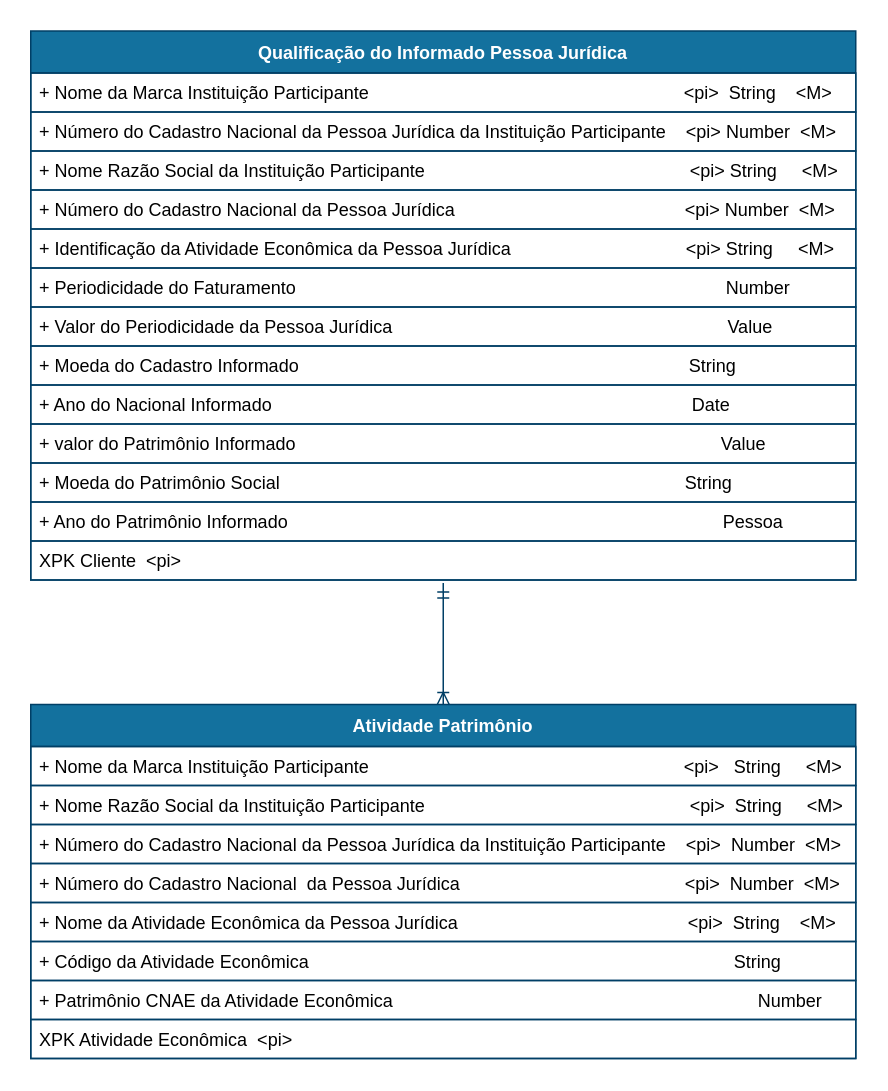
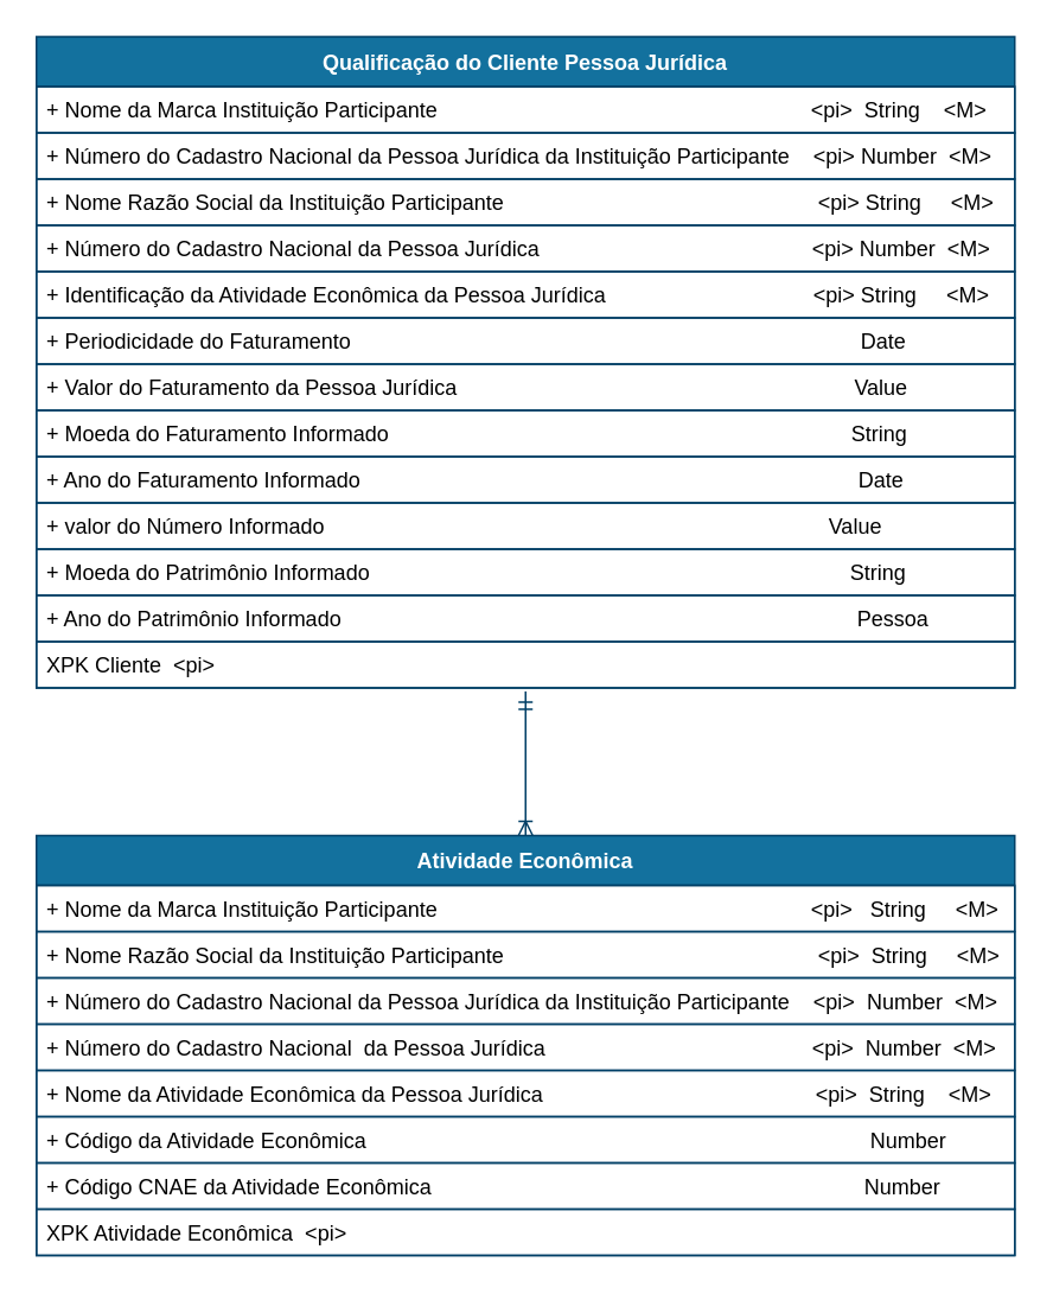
- <mxCell id="2" value="Qualificação do Informado Pessoa Jurídica" style="swimlane;fontStyle=1;childLayout=stackLayout;horizontal=1;startSize=28;horizontalStack=0;resizeParent=1;resizeParentMax=0;resizeLast=0;collapsible=1;marginBottom=0;rounded=0;shadow=0;comic=0;sketch=0;align=center;html=0;autosize=1;fillColor=#13719E;strokeColor=#003F66;fontColor=#FFFFFF;" parent="1" vertex="1"><mxGeometry x="20" y="20" width="550" height="366" as="geometry" /></mxCell>
+ <mxCell id="2" value="Qualificação do Cliente Pessoa Jurídica" style="swimlane;fontStyle=1;childLayout=stackLayout;horizontal=1;startSize=28;horizontalStack=0;resizeParent=1;resizeParentMax=0;resizeLast=0;collapsible=1;marginBottom=0;rounded=0;shadow=0;comic=0;sketch=0;align=center;html=0;autosize=1;fillColor=#13719E;strokeColor=#003F66;fontColor=#FFFFFF;" parent="1" vertex="1"><mxGeometry x="20" y="20" width="550" height="366" as="geometry" /></mxCell>
- <mxCell id="8" value="+ Periodicidade do Faturamento                                                                                      Number" style="text;fillColor=none;align=left;verticalAlign=top;spacingLeft=4;spacingRight=4;overflow=hidden;rotatable=0;points=[[0,0.5],[1,0.5]];portConstraint=eastwest;strokeColor=#003F66;" parent="2" vertex="1"><mxGeometry y="158" width="550" height="26" as="geometry" /></mxCell>
+ <mxCell id="8" value="+ Periodicidade do Faturamento                                                                                      Date" style="text;fillColor=none;align=left;verticalAlign=top;spacingLeft=4;spacingRight=4;overflow=hidden;rotatable=0;points=[[0,0.5],[1,0.5]];portConstraint=eastwest;strokeColor=#003F66;" parent="2" vertex="1"><mxGeometry y="158" width="550" height="26" as="geometry" /></mxCell>
- <mxCell id="9" value="+ Valor do Periodicidade da Pessoa Jurídica                                                                   Value" style="text;fillColor=none;align=left;verticalAlign=top;spacingLeft=4;spacingRight=4;overflow=hidden;rotatable=0;points=[[0,0.5],[1,0.5]];portConstraint=eastwest;strokeColor=#003F66;" parent="2" vertex="1"><mxGeometry y="184" width="550" height="26" as="geometry" /></mxCell>
+ <mxCell id="9" value="+ Valor do Faturamento da Pessoa Jurídica                                                                   Value" style="text;fillColor=none;align=left;verticalAlign=top;spacingLeft=4;spacingRight=4;overflow=hidden;rotatable=0;points=[[0,0.5],[1,0.5]];portConstraint=eastwest;strokeColor=#003F66;" parent="2" vertex="1"><mxGeometry y="184" width="550" height="26" as="geometry" /></mxCell>
- <mxCell id="10" value="+ Moeda do Cadastro Informado                                                                              String" style="text;fillColor=none;align=left;verticalAlign=top;spacingLeft=4;spacingRight=4;overflow=hidden;rotatable=0;points=[[0,0.5],[1,0.5]];portConstraint=eastwest;strokeColor=#003F66;" parent="2" vertex="1"><mxGeometry y="210" width="550" height="26" as="geometry" /></mxCell>
+ <mxCell id="10" value="+ Moeda do Faturamento Informado                                                                              String" style="text;fillColor=none;align=left;verticalAlign=top;spacingLeft=4;spacingRight=4;overflow=hidden;rotatable=0;points=[[0,0.5],[1,0.5]];portConstraint=eastwest;strokeColor=#003F66;" parent="2" vertex="1"><mxGeometry y="210" width="550" height="26" as="geometry" /></mxCell>
- <mxCell id="11" value="+ Ano do Nacional Informado                                                                                    Date" style="text;fillColor=none;align=left;verticalAlign=top;spacingLeft=4;spacingRight=4;overflow=hidden;rotatable=0;points=[[0,0.5],[1,0.5]];portConstraint=eastwest;strokeColor=#003F66;" parent="2" vertex="1"><mxGeometry y="236" width="550" height="26" as="geometry" /></mxCell>
+ <mxCell id="11" value="+ Ano do Faturamento Informado                                                                                    Date" style="text;fillColor=none;align=left;verticalAlign=top;spacingLeft=4;spacingRight=4;overflow=hidden;rotatable=0;points=[[0,0.5],[1,0.5]];portConstraint=eastwest;strokeColor=#003F66;" parent="2" vertex="1"><mxGeometry y="236" width="550" height="26" as="geometry" /></mxCell>
- <mxCell id="12" value="+ valor do Patrimônio Informado                                                                                     Value " style="text;fillColor=none;align=left;verticalAlign=top;spacingLeft=4;spacingRight=4;overflow=hidden;rotatable=0;points=[[0,0.5],[1,0.5]];portConstraint=eastwest;strokeColor=#003F66;" parent="2" vertex="1"><mxGeometry y="262" width="550" height="26" as="geometry" /></mxCell>
+ <mxCell id="12" value="+ valor do Número Informado                                                                                     Value " style="text;fillColor=none;align=left;verticalAlign=top;spacingLeft=4;spacingRight=4;overflow=hidden;rotatable=0;points=[[0,0.5],[1,0.5]];portConstraint=eastwest;strokeColor=#003F66;" parent="2" vertex="1"><mxGeometry y="262" width="550" height="26" as="geometry" /></mxCell>
- <mxCell id="13" value="+ Moeda do Patrimônio Social                                                                                 String" style="text;fillColor=none;align=left;verticalAlign=top;spacingLeft=4;spacingRight=4;overflow=hidden;rotatable=0;points=[[0,0.5],[1,0.5]];portConstraint=eastwest;strokeColor=#003F66;" parent="2" vertex="1"><mxGeometry y="288" width="550" height="26" as="geometry" /></mxCell>
+ <mxCell id="13" value="+ Moeda do Patrimônio Informado                                                                                 String" style="text;fillColor=none;align=left;verticalAlign=top;spacingLeft=4;spacingRight=4;overflow=hidden;rotatable=0;points=[[0,0.5],[1,0.5]];portConstraint=eastwest;strokeColor=#003F66;" parent="2" vertex="1"><mxGeometry y="288" width="550" height="26" as="geometry" /></mxCell>
- <mxCell id="16" value="Atividade Patrimônio" style="swimlane;fontStyle=1;childLayout=stackLayout;horizontal=1;startSize=28;horizontalStack=0;resizeParent=1;resizeParentMax=0;resizeLast=0;collapsible=1;marginBottom=0;rounded=0;shadow=0;comic=0;sketch=0;align=center;html=0;autosize=1;fillColor=#13719E;strokeColor=#003F66;fontColor=#FFFFFF;" parent="1" vertex="1"><mxGeometry x="20" y="469" width="550" height="236" as="geometry" /></mxCell>
+ <mxCell id="16" value="Atividade Econômica" style="swimlane;fontStyle=1;childLayout=stackLayout;horizontal=1;startSize=28;horizontalStack=0;resizeParent=1;resizeParentMax=0;resizeLast=0;collapsible=1;marginBottom=0;rounded=0;shadow=0;comic=0;sketch=0;align=center;html=0;autosize=1;fillColor=#13719E;strokeColor=#003F66;fontColor=#FFFFFF;" parent="1" vertex="1"><mxGeometry x="20" y="469" width="550" height="236" as="geometry" /></mxCell>
- <mxCell id="22" value="+ Código da Atividade Econômica                                                                                     String" style="text;fillColor=none;align=left;verticalAlign=top;spacingLeft=4;spacingRight=4;overflow=hidden;rotatable=0;points=[[0,0.5],[1,0.5]];portConstraint=eastwest;strokeColor=#003F66;" parent="16" vertex="1"><mxGeometry y="158" width="550" height="26" as="geometry" /></mxCell>
+ <mxCell id="22" value="+ Código da Atividade Econômica                                                                                     Number" style="text;fillColor=none;align=left;verticalAlign=top;spacingLeft=4;spacingRight=4;overflow=hidden;rotatable=0;points=[[0,0.5],[1,0.5]];portConstraint=eastwest;strokeColor=#003F66;" parent="16" vertex="1"><mxGeometry y="158" width="550" height="26" as="geometry" /></mxCell>
- <mxCell id="23" value="+ Patrimônio CNAE da Atividade Econômica                                                                         Number" style="text;fillColor=none;align=left;verticalAlign=top;spacingLeft=4;spacingRight=4;overflow=hidden;rotatable=0;points=[[0,0.5],[1,0.5]];portConstraint=eastwest;strokeColor=#003F66;" parent="16" vertex="1"><mxGeometry y="184" width="550" height="26" as="geometry" /></mxCell>
+ <mxCell id="23" value="+ Código CNAE da Atividade Econômica                                                                         Number" style="text;fillColor=none;align=left;verticalAlign=top;spacingLeft=4;spacingRight=4;overflow=hidden;rotatable=0;points=[[0,0.5],[1,0.5]];portConstraint=eastwest;strokeColor=#003F66;" parent="16" vertex="1"><mxGeometry y="184" width="550" height="26" as="geometry" /></mxCell>
